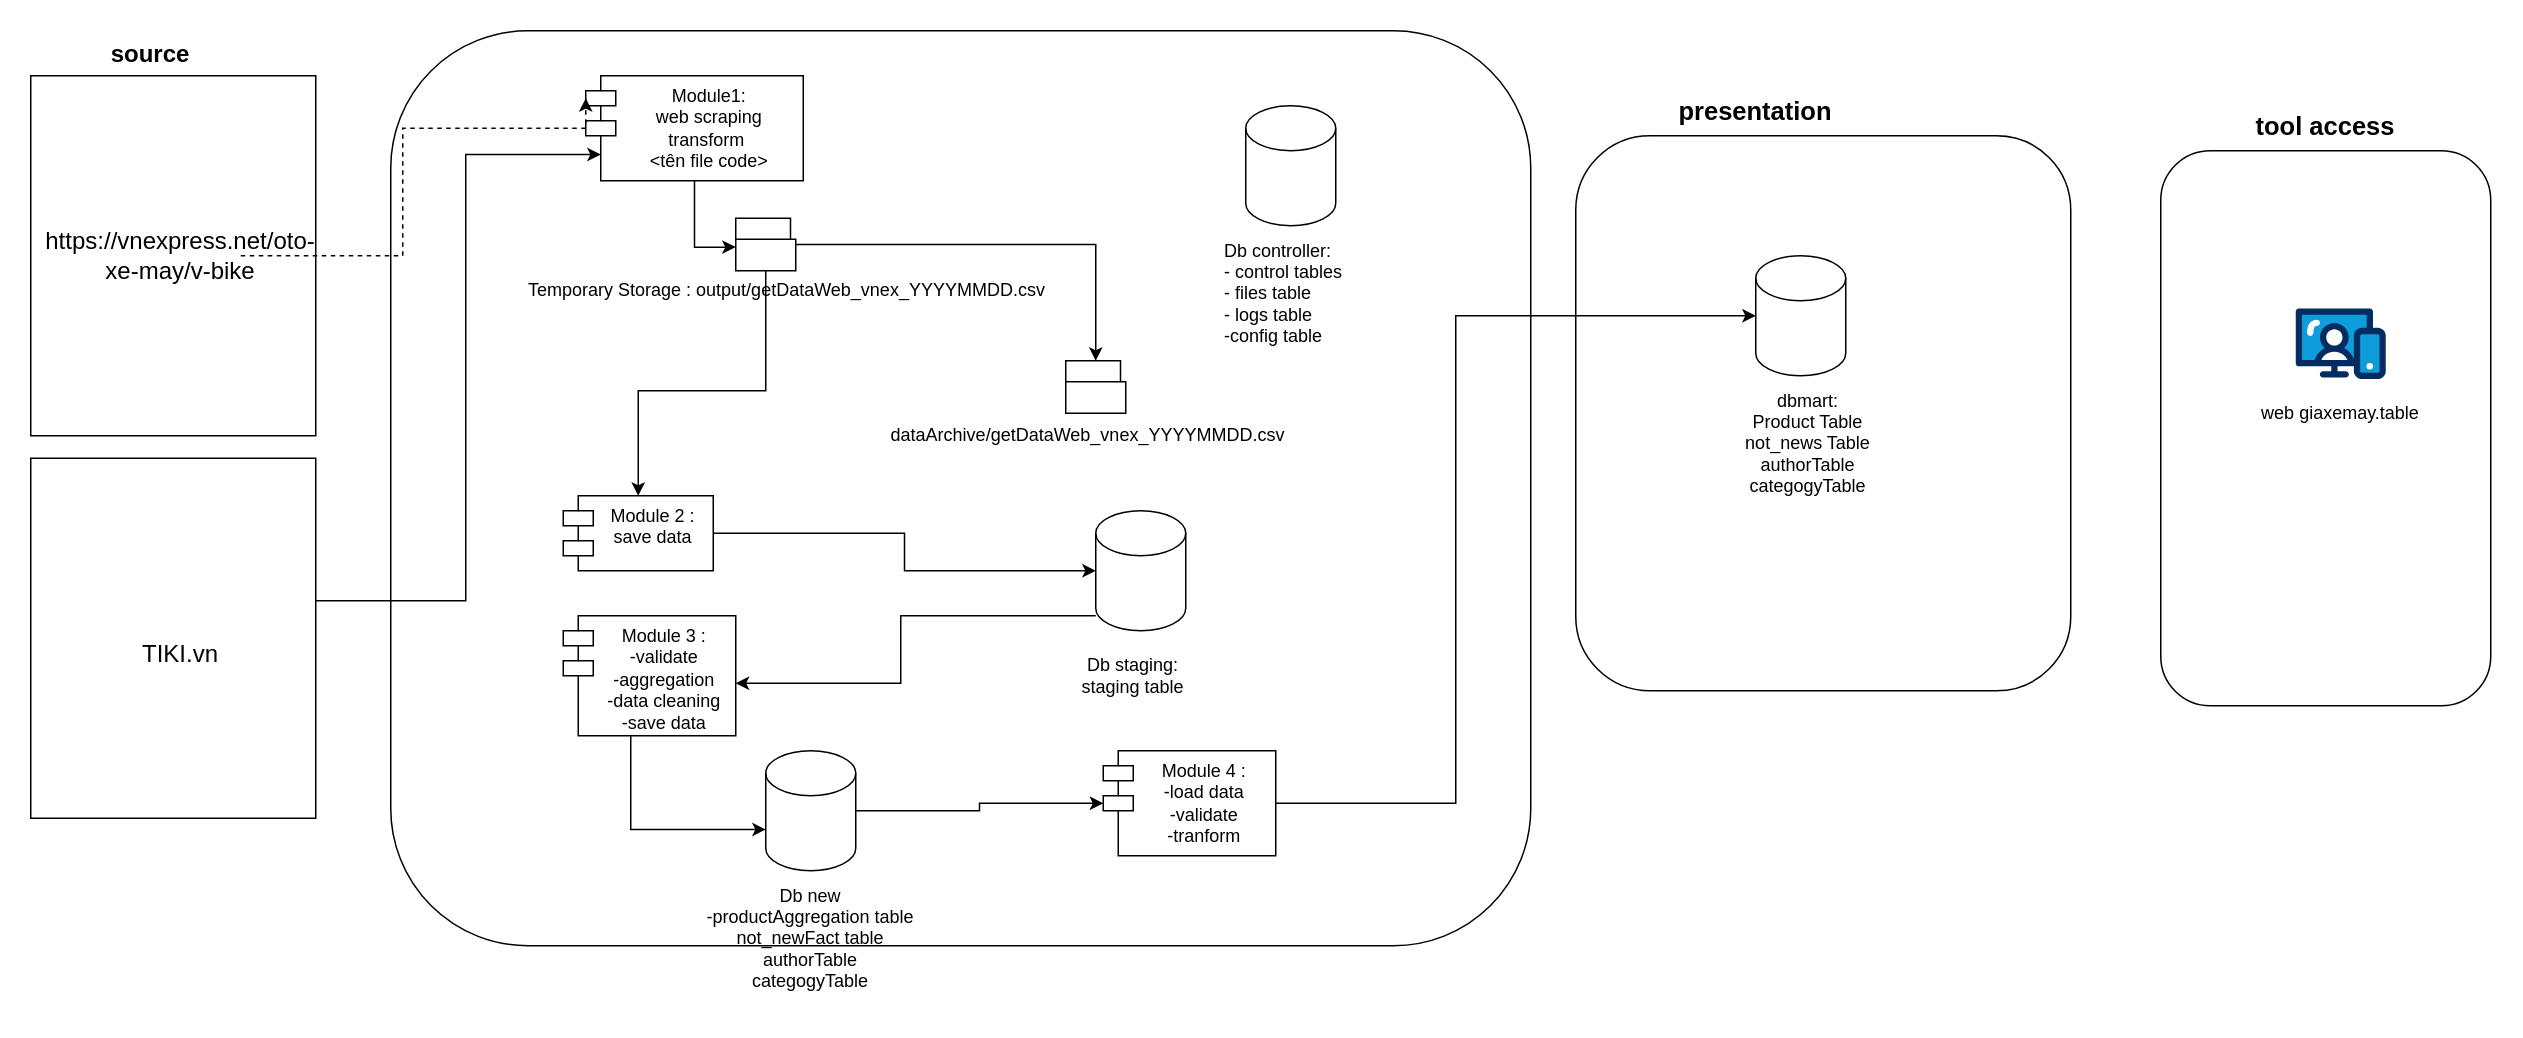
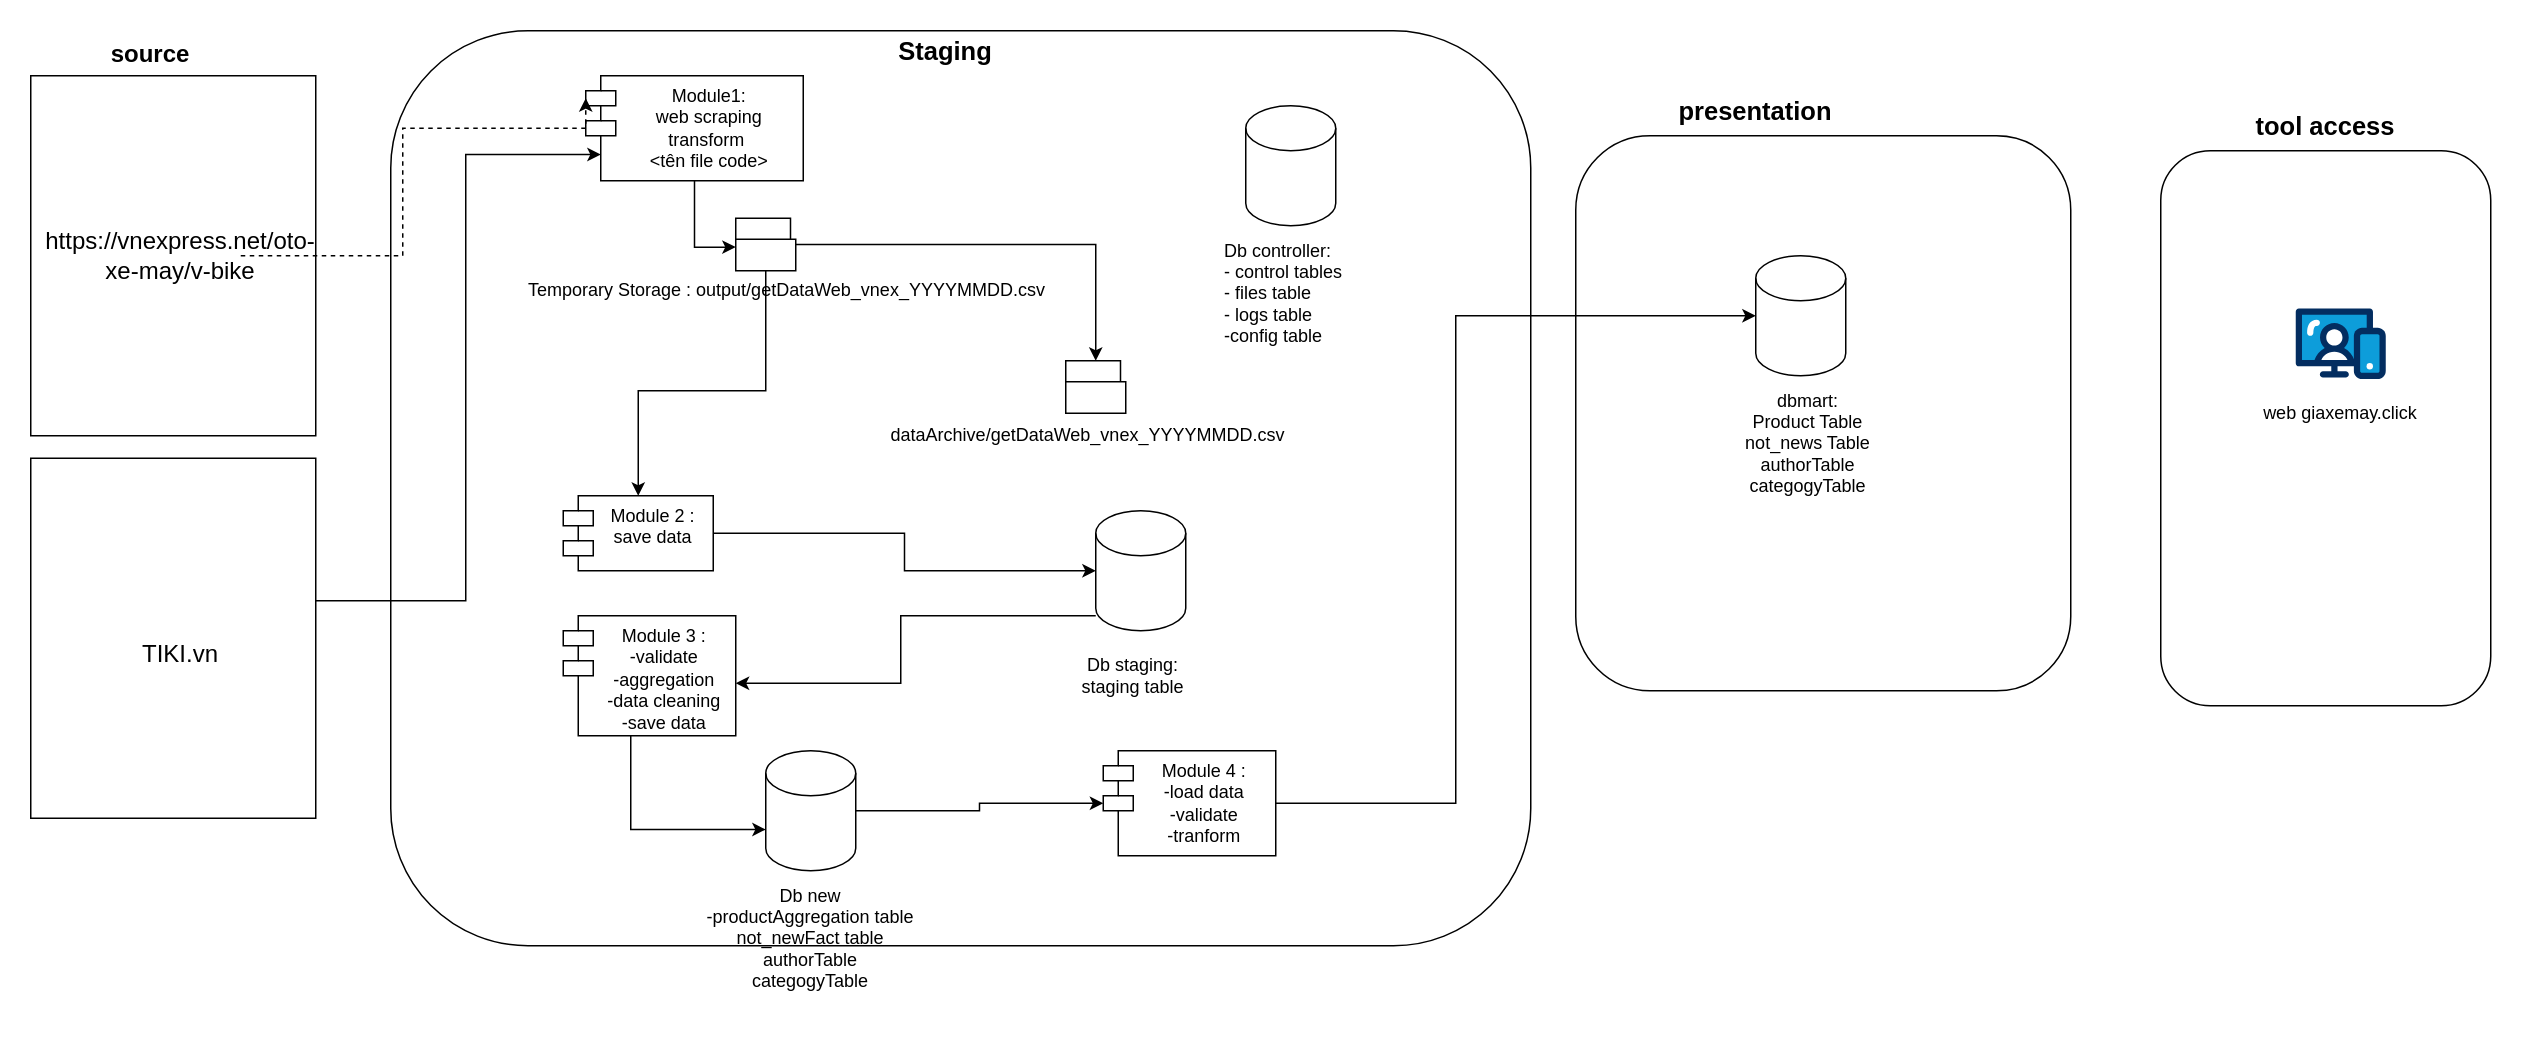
+ <mxCell id="6" value="&lt;font size=&quot;1&quot; style=&quot;&quot;&gt;&lt;b style=&quot;font-size: 17px;&quot;&gt;Staging&lt;/b&gt;&lt;/font&gt;" style="text;html=1;align=center;verticalAlign=middle;whiteSpace=wrap;rounded=0;" vertex="1" parent="1"><mxGeometry x="600" y="20" width="60" height="30" as="geometry" /></mxCell>
- <mxCell id="37" value="web giaxemay.table" style="text;html=1;align=center;verticalAlign=middle;whiteSpace=wrap;rounded=0;" vertex="1" parent="1"><mxGeometry x="1485" y="260" width="150" height="30" as="geometry" /></mxCell>
+ <mxCell id="37" value="web giaxemay.click" style="text;html=1;align=center;verticalAlign=middle;whiteSpace=wrap;rounded=0;" vertex="1" parent="1"><mxGeometry x="1485" y="260" width="150" height="30" as="geometry" /></mxCell>
